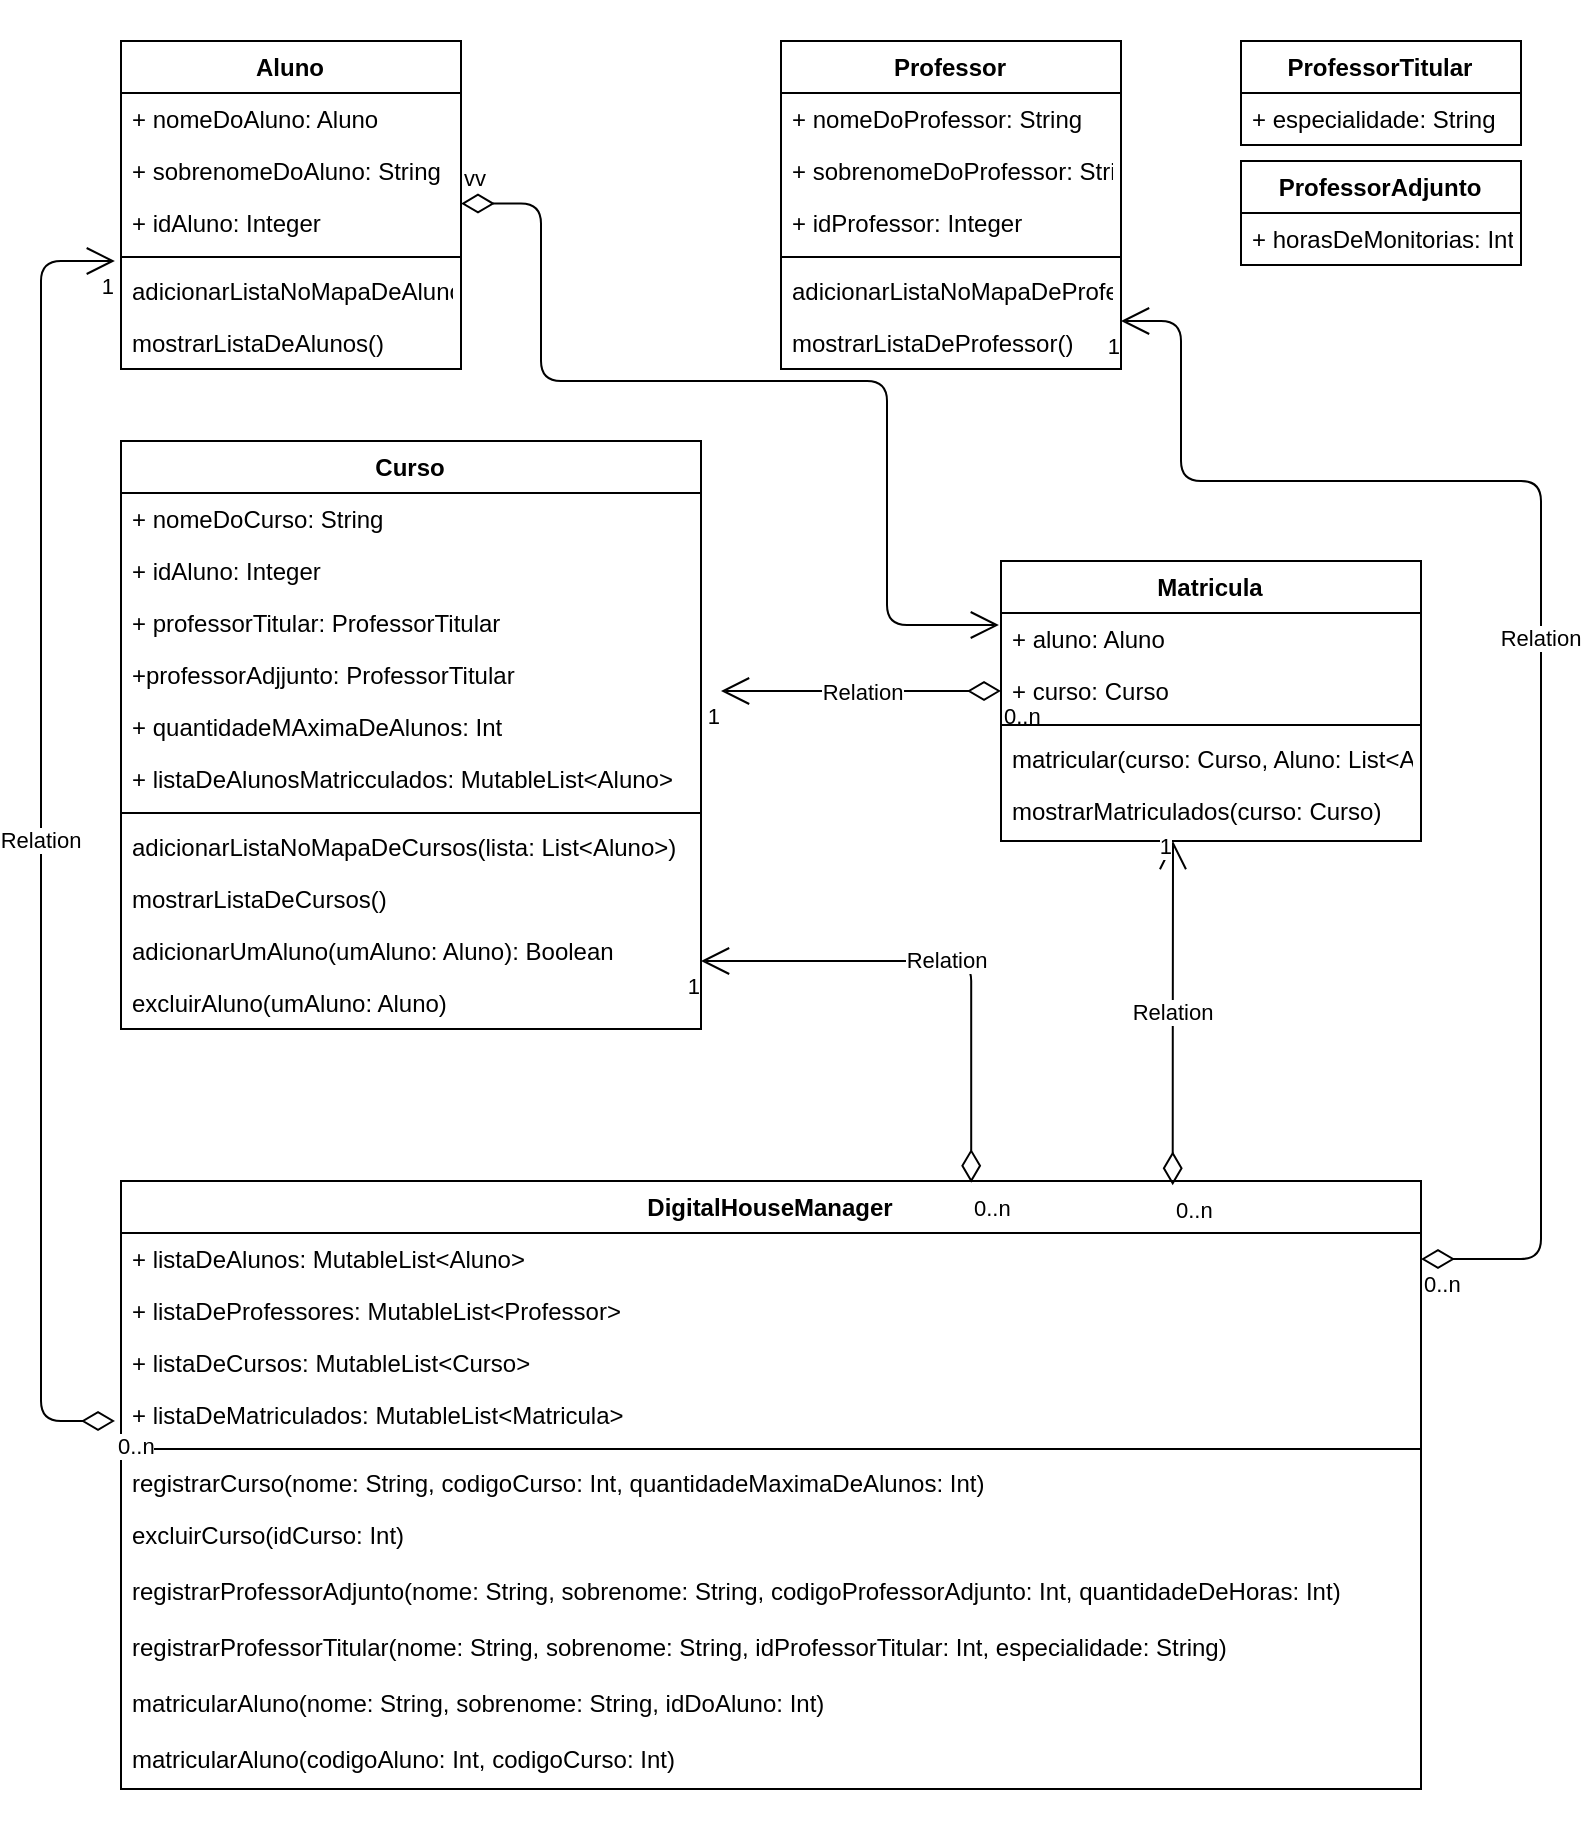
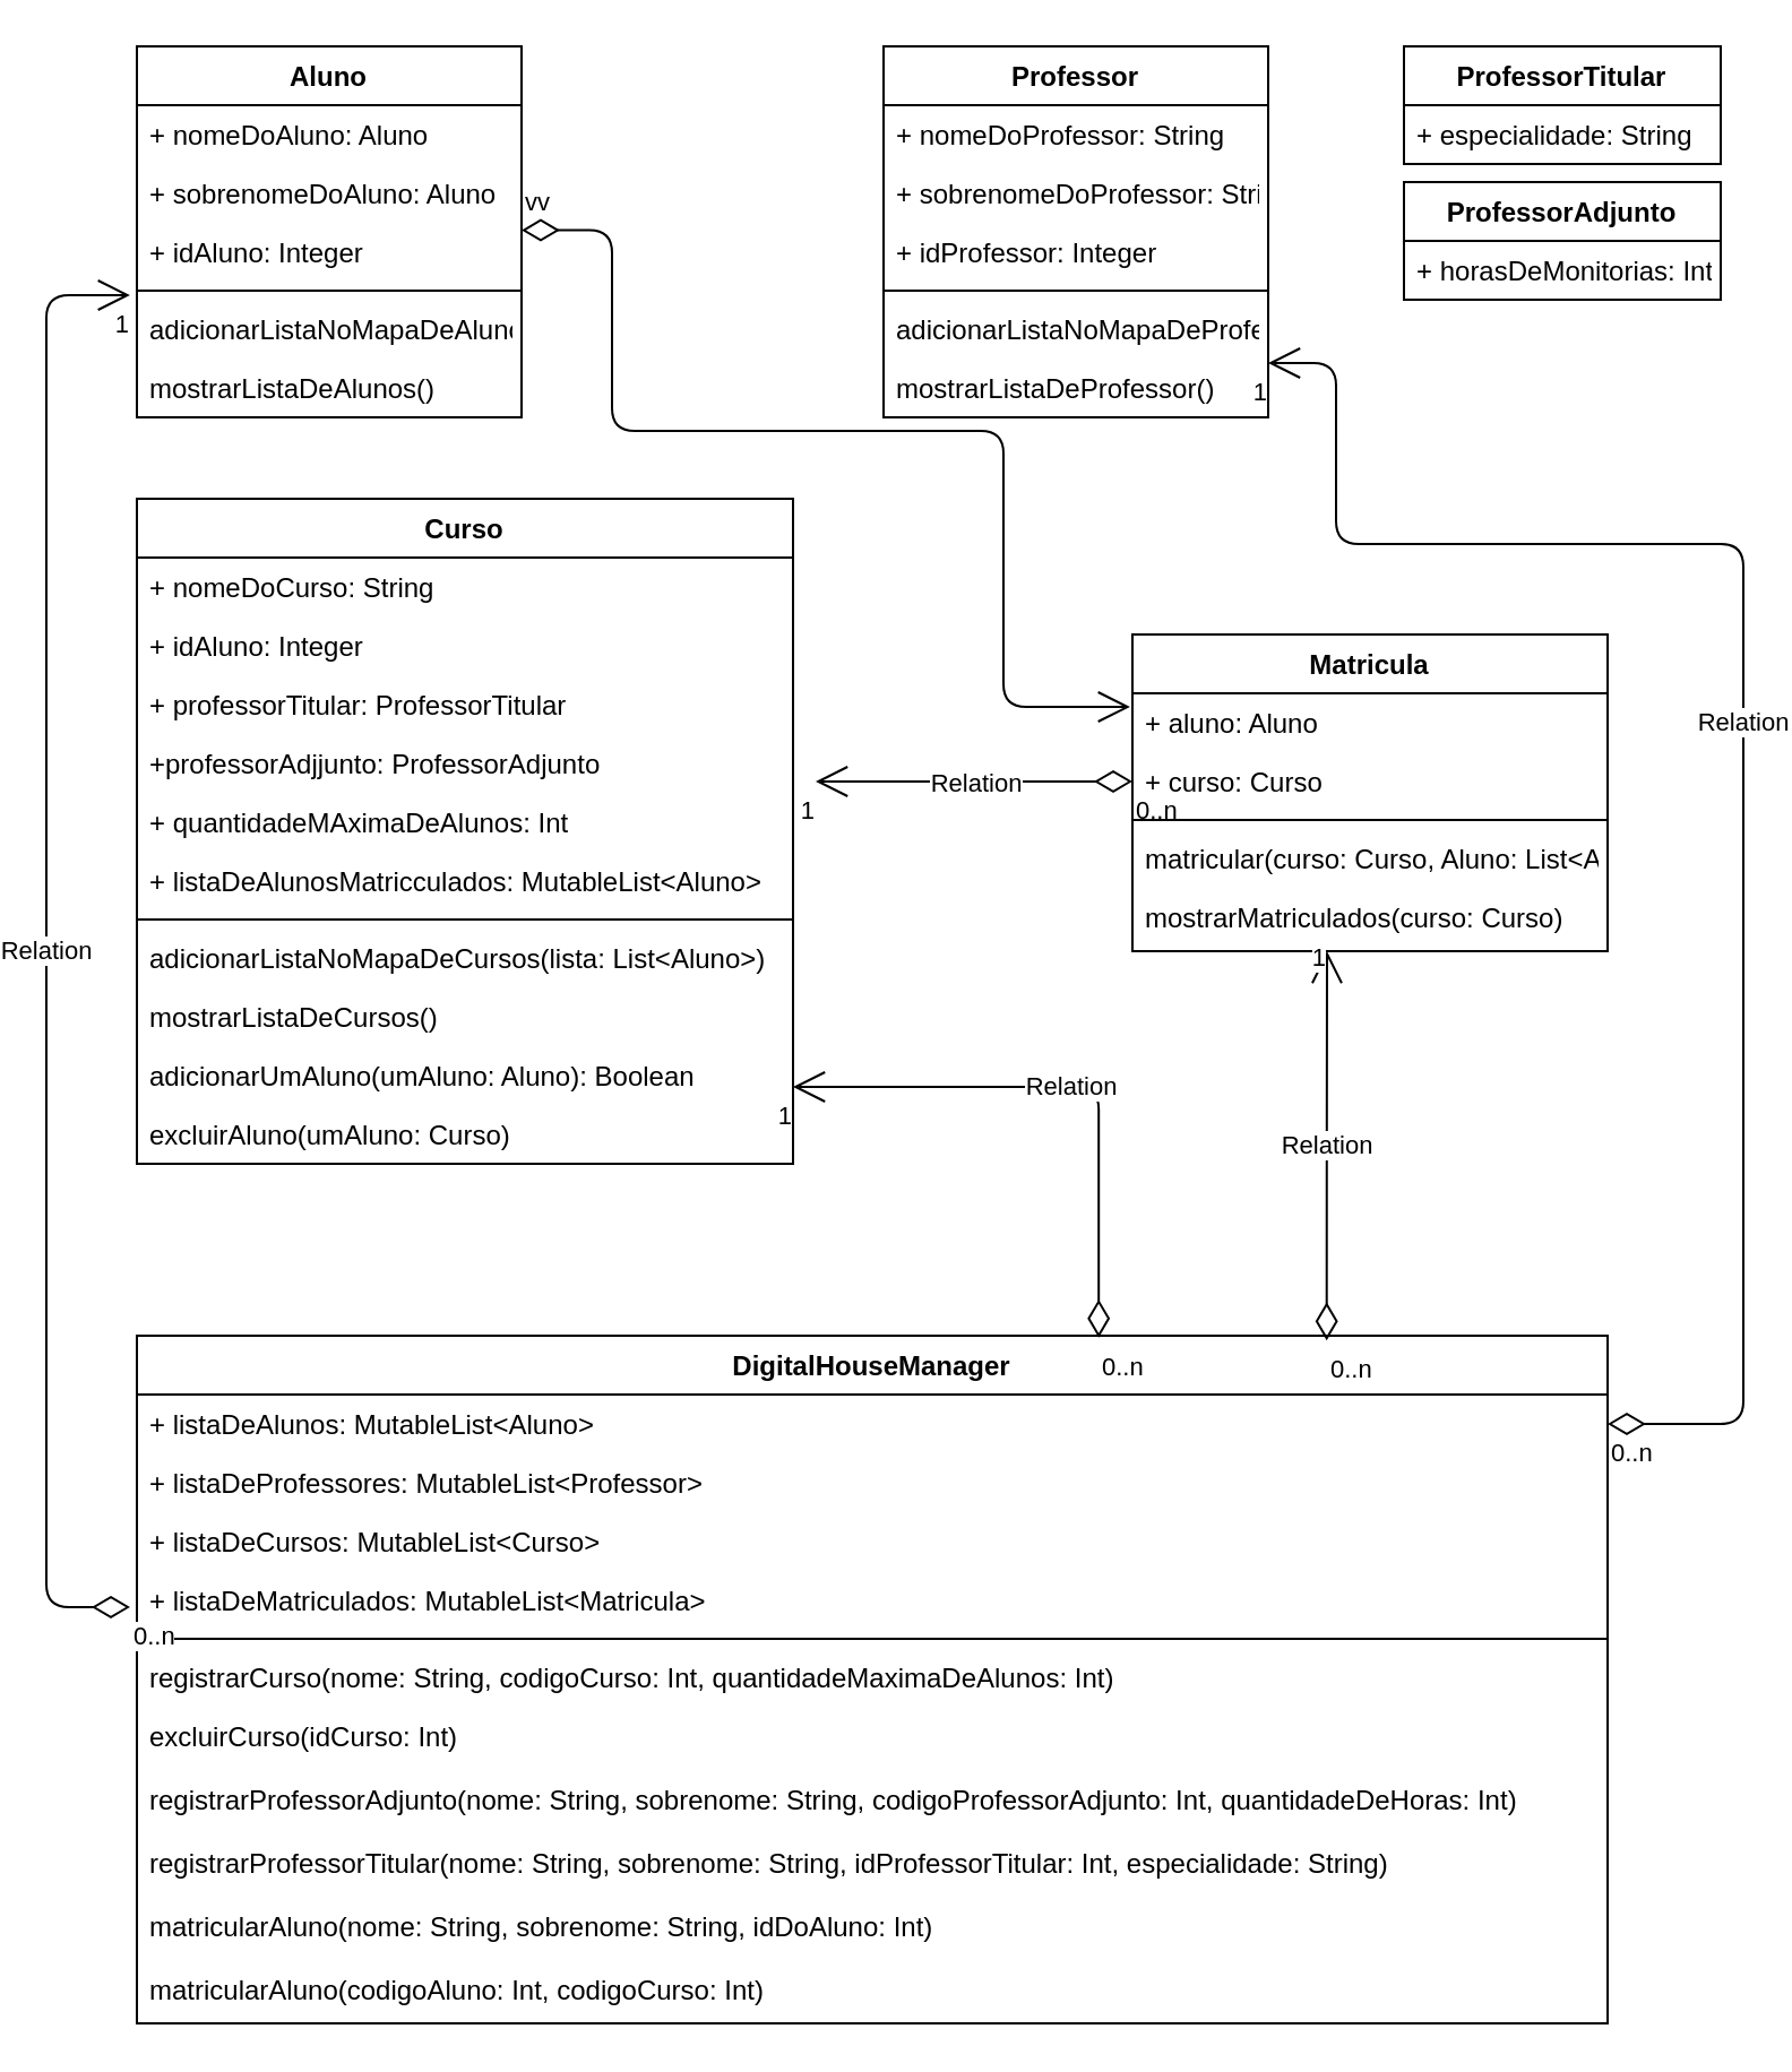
- <mxCell id="4" value="+ sobrenomeDoAluno: String" style="text;strokeColor=none;fillColor=none;align=left;verticalAlign=top;spacingLeft=4;spacingRight=4;overflow=hidden;rotatable=0;points=[[0,0.5],[1,0.5]];portConstraint=eastwest;" parent="2" vertex="1"><mxGeometry y="52" width="170" height="26" as="geometry" /></mxCell>
+ <mxCell id="4" value="+ sobrenomeDoAluno: Aluno" style="text;strokeColor=none;fillColor=none;align=left;verticalAlign=top;spacingLeft=4;spacingRight=4;overflow=hidden;rotatable=0;points=[[0,0.5],[1,0.5]];portConstraint=eastwest;" parent="2" vertex="1"><mxGeometry y="52" width="170" height="26" as="geometry" /></mxCell>
- <mxCell id="13" value="+professorAdjjunto: ProfessorTitular" style="text;strokeColor=none;fillColor=none;align=left;verticalAlign=top;spacingLeft=4;spacingRight=4;overflow=hidden;rotatable=0;points=[[0,0.5],[1,0.5]];portConstraint=eastwest;" vertex="1" parent="9"><mxGeometry y="104" width="290" height="26" as="geometry" /></mxCell>
+ <mxCell id="13" value="+professorAdjjunto: ProfessorAdjunto" style="text;strokeColor=none;fillColor=none;align=left;verticalAlign=top;spacingLeft=4;spacingRight=4;overflow=hidden;rotatable=0;points=[[0,0.5],[1,0.5]];portConstraint=eastwest;" vertex="1" parent="9"><mxGeometry y="104" width="290" height="26" as="geometry" /></mxCell>
- <mxCell id="20" value="excluirAluno(umAluno: Aluno)" style="text;strokeColor=none;fillColor=none;align=left;verticalAlign=top;spacingLeft=4;spacingRight=4;overflow=hidden;rotatable=0;points=[[0,0.5],[1,0.5]];portConstraint=eastwest;" vertex="1" parent="9"><mxGeometry y="268" width="290" height="26" as="geometry" /></mxCell>
+ <mxCell id="20" value="excluirAluno(umAluno: Curso)" style="text;strokeColor=none;fillColor=none;align=left;verticalAlign=top;spacingLeft=4;spacingRight=4;overflow=hidden;rotatable=0;points=[[0,0.5],[1,0.5]];portConstraint=eastwest;" vertex="1" parent="9"><mxGeometry y="268" width="290" height="26" as="geometry" /></mxCell>
